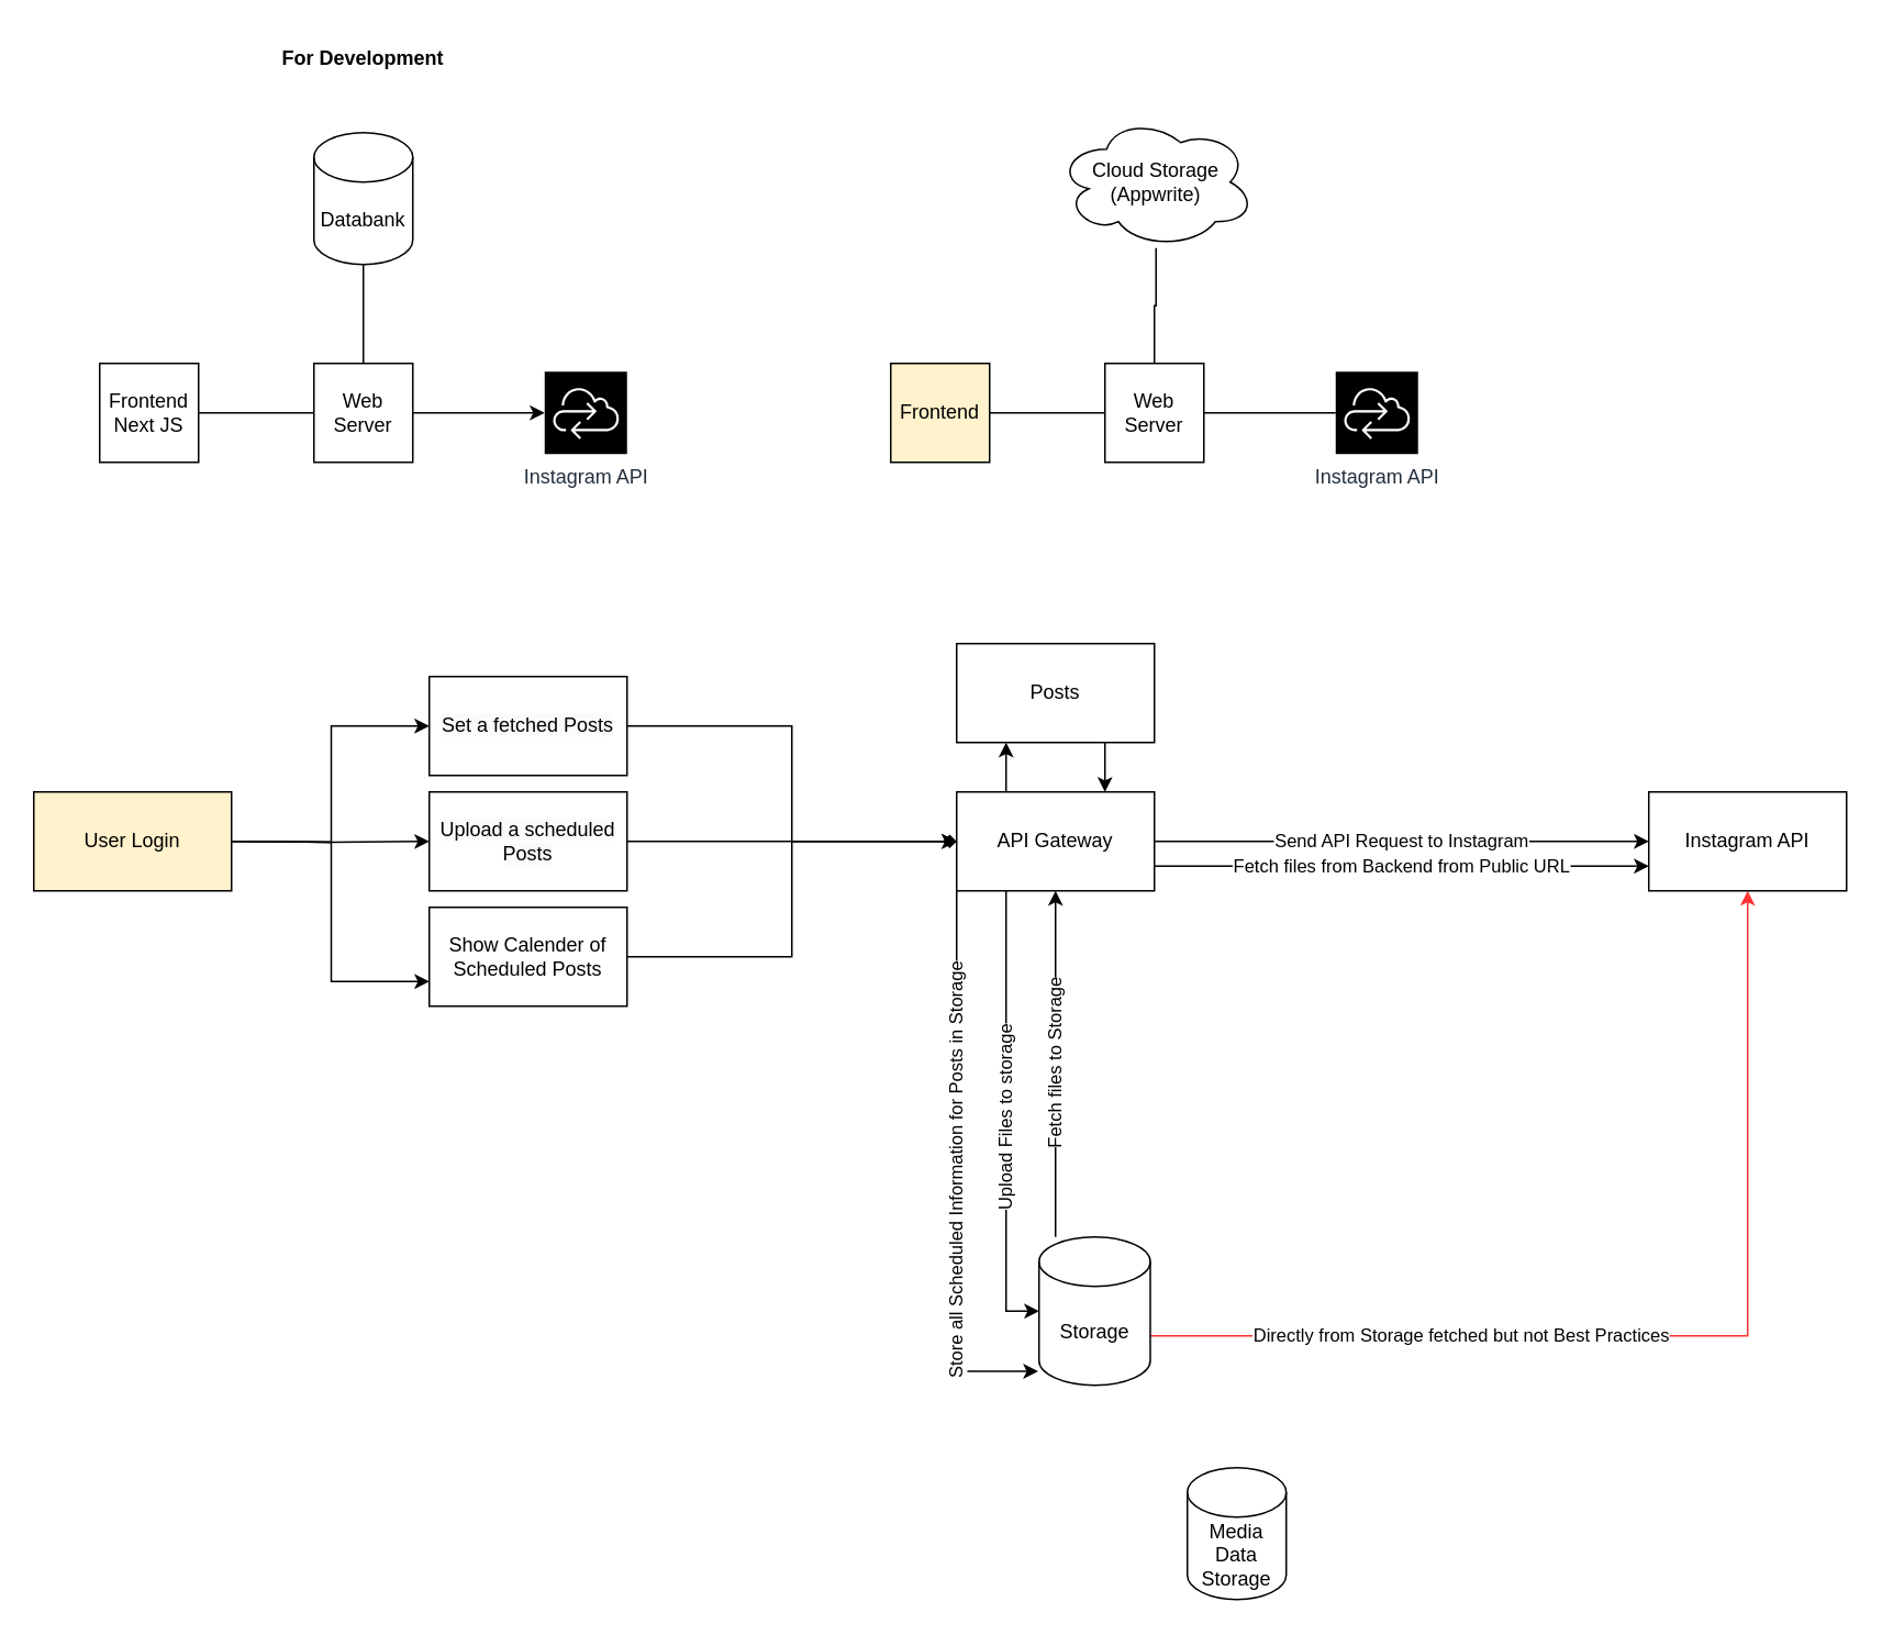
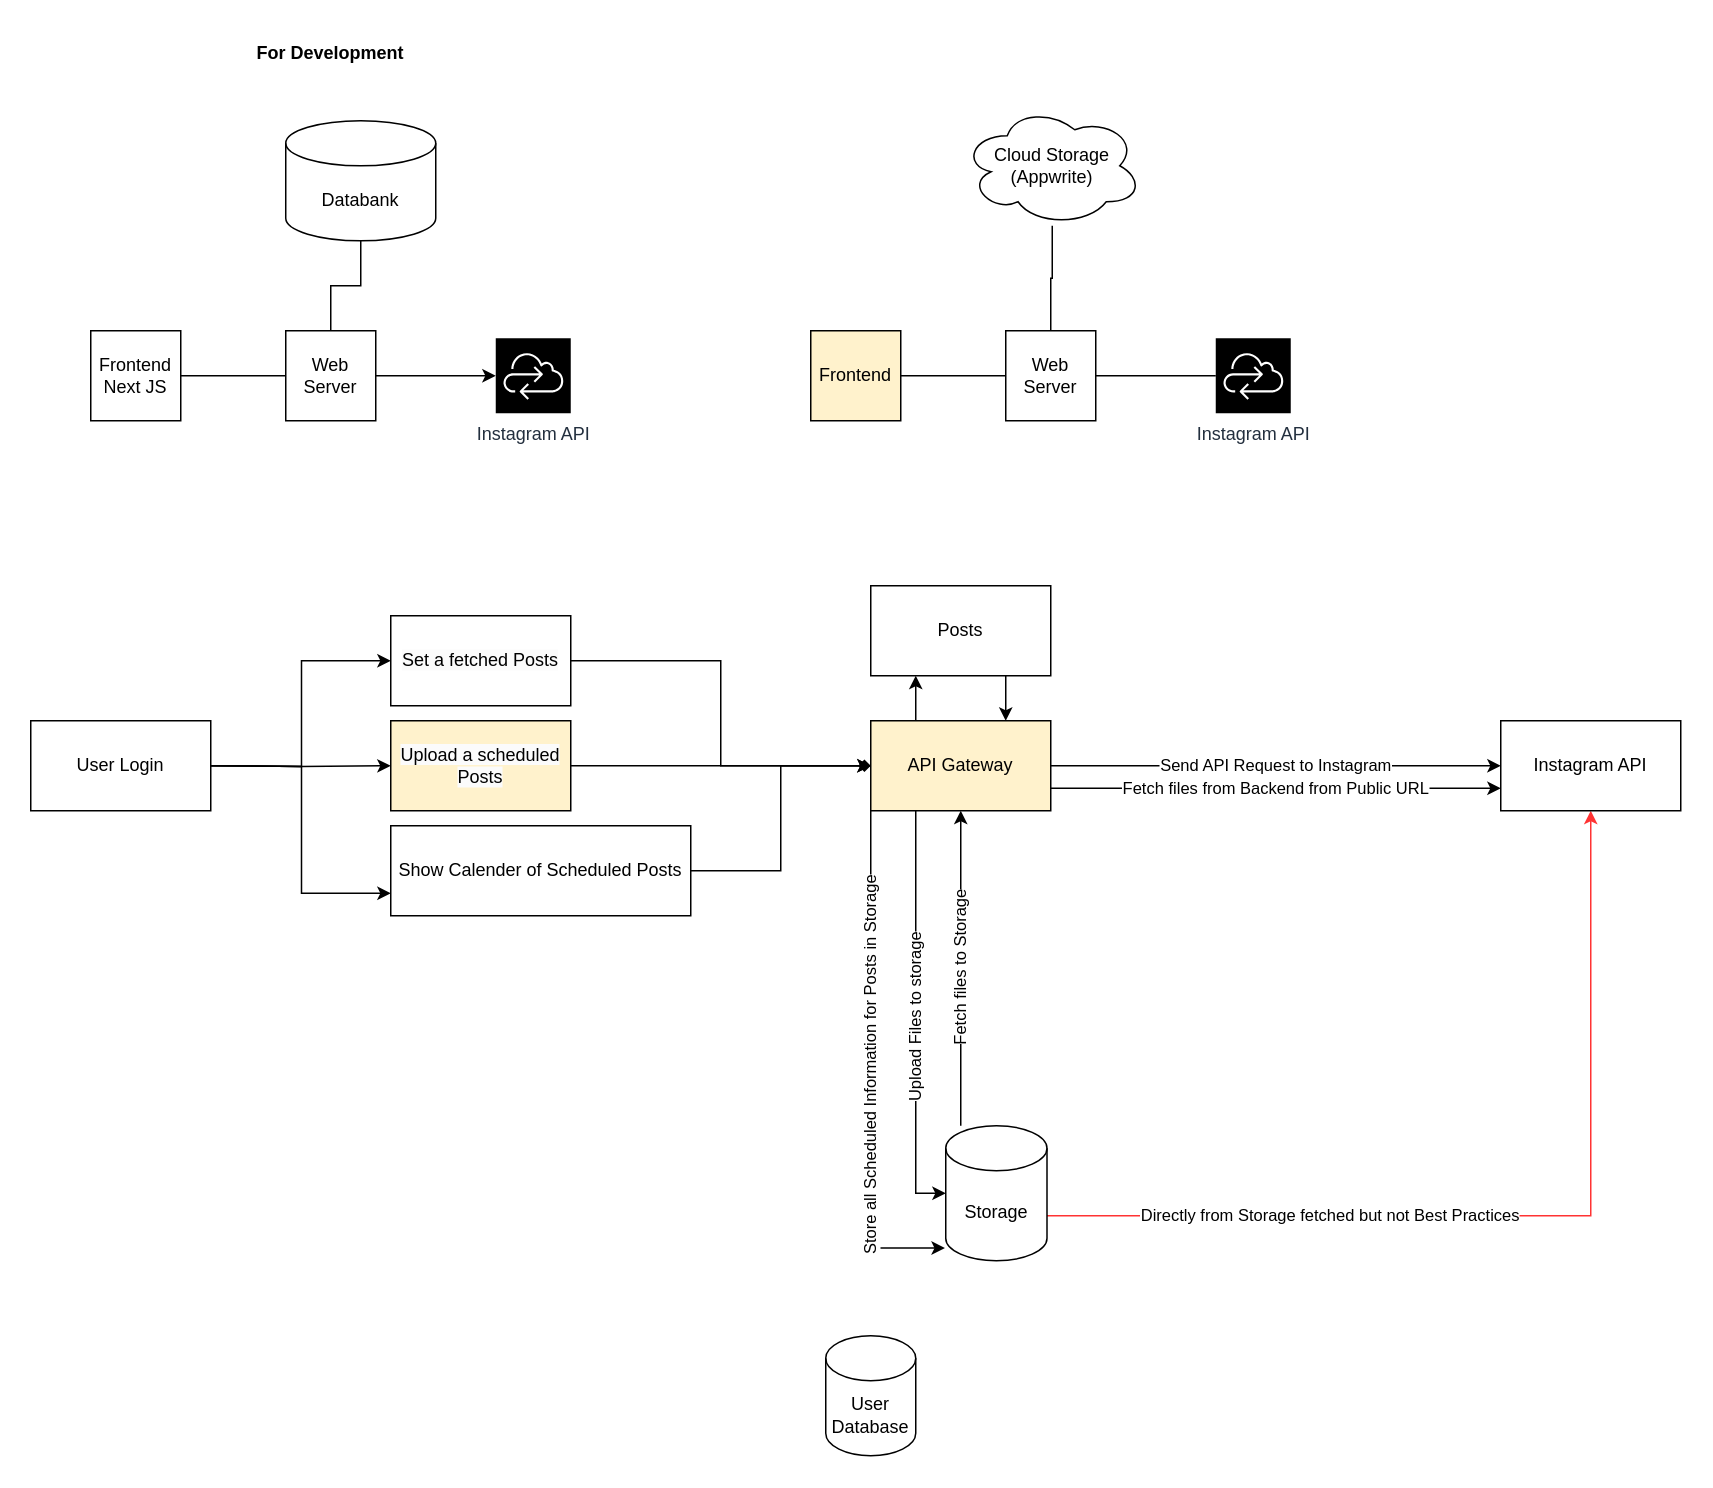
- <mxCell id="8" value="Databank" style="shape=cylinder3;whiteSpace=wrap;html=1;boundedLbl=1;backgroundOutline=1;size=15;" parent="1" vertex="1"><mxGeometry x="190" y="80" width="60" height="80" as="geometry" /></mxCell>
+ <mxCell id="8" value="Databank" style="shape=cylinder3;whiteSpace=wrap;html=1;boundedLbl=1;backgroundOutline=1;size=15;" parent="1" vertex="1"><mxGeometry x="190" y="80" width="100" height="80" as="geometry" /></mxCell>
- <mxCell id="20" value="User Login" style="rounded=0;whiteSpace=wrap;html=1;fillColor=#fff2cc;" parent="1" vertex="1"><mxGeometry x="20" y="480" width="120" height="60" as="geometry" /></mxCell>
+ <mxCell id="20" value="User Login" style="rounded=0;whiteSpace=wrap;html=1;" parent="1" vertex="1"><mxGeometry x="20" y="480" width="120" height="60" as="geometry" /></mxCell>
- <mxCell id="31" value="&lt;meta charset=&quot;utf-8&quot;&gt;&lt;span style=&quot;color: rgb(0, 0, 0); font-family: Helvetica; font-size: 12px; font-style: normal; font-variant-ligatures: normal; font-variant-caps: normal; font-weight: 400; letter-spacing: normal; orphans: 2; text-align: center; text-indent: 0px; text-transform: none; widows: 2; word-spacing: 0px; -webkit-text-stroke-width: 0px; white-space: normal; background-color: rgb(251, 251, 251); text-decoration-thickness: initial; text-decoration-style: initial; text-decoration-color: initial; display: inline !important; float: none;&quot;&gt;Upload a scheduled Posts&lt;/span&gt;" style="rounded=0;whiteSpace=wrap;html=1;" parent="1" vertex="1"><mxGeometry x="260" y="480" width="120" height="60" as="geometry" /></mxCell>
+ <mxCell id="31" value="&lt;meta charset=&quot;utf-8&quot;&gt;&lt;span style=&quot;color: rgb(0, 0, 0); font-family: Helvetica; font-size: 12px; font-style: normal; font-variant-ligatures: normal; font-variant-caps: normal; font-weight: 400; letter-spacing: normal; orphans: 2; text-align: center; text-indent: 0px; text-transform: none; widows: 2; word-spacing: 0px; -webkit-text-stroke-width: 0px; white-space: normal; background-color: rgb(251, 251, 251); text-decoration-thickness: initial; text-decoration-style: initial; text-decoration-color: initial; display: inline !important; float: none;&quot;&gt;Upload a scheduled Posts&lt;/span&gt;" style="rounded=0;whiteSpace=wrap;html=1;fillColor=#fff2cc;" parent="1" vertex="1"><mxGeometry x="260" y="480" width="120" height="60" as="geometry" /></mxCell>
- <mxCell id="29" value="API Gateway" style="rounded=0;whiteSpace=wrap;html=1;" parent="1" vertex="1"><mxGeometry x="580" y="480" width="120" height="60" as="geometry" /></mxCell>
+ <mxCell id="29" value="API Gateway" style="rounded=0;whiteSpace=wrap;html=1;fillColor=#fff2cc;" parent="1" vertex="1"><mxGeometry x="580" y="480" width="120" height="60" as="geometry" /></mxCell>
- <mxCell id="33" value="Show Calender of Scheduled Posts" style="rounded=0;whiteSpace=wrap;html=1;" parent="1" vertex="1"><mxGeometry x="260" y="550" width="120" height="60" as="geometry" /></mxCell>
+ <mxCell id="33" value="Show Calender of Scheduled Posts" style="rounded=0;whiteSpace=wrap;html=1;" parent="1" vertex="1"><mxGeometry x="260" y="550" width="200" height="60" as="geometry" /></mxCell>
+ <mxCell id="37" value="User Database" style="shape=cylinder3;whiteSpace=wrap;html=1;boundedLbl=1;backgroundOutline=1;size=15;" parent="1" vertex="1"><mxGeometry x="550" y="890" width="60" height="80" as="geometry" /></mxCell>
- <mxCell id="38" value="Media Data Storage" style="shape=cylinder3;whiteSpace=wrap;html=1;boundedLbl=1;backgroundOutline=1;size=15;" parent="1" vertex="1"><mxGeometry x="720" y="890" width="60" height="80" as="geometry" /></mxCell>
